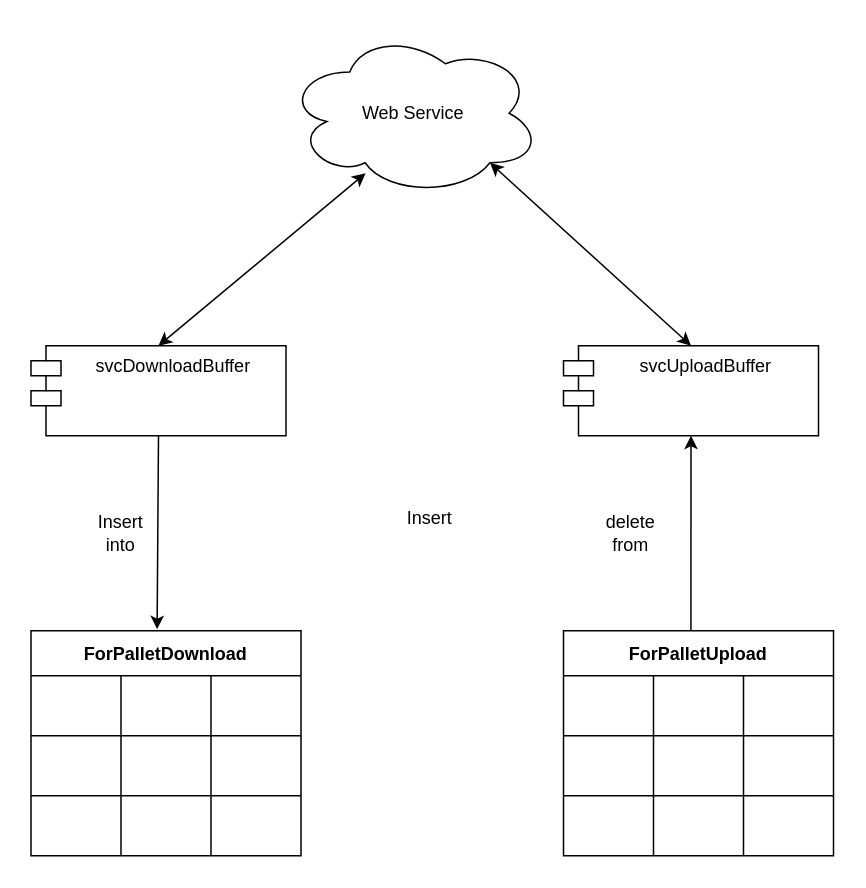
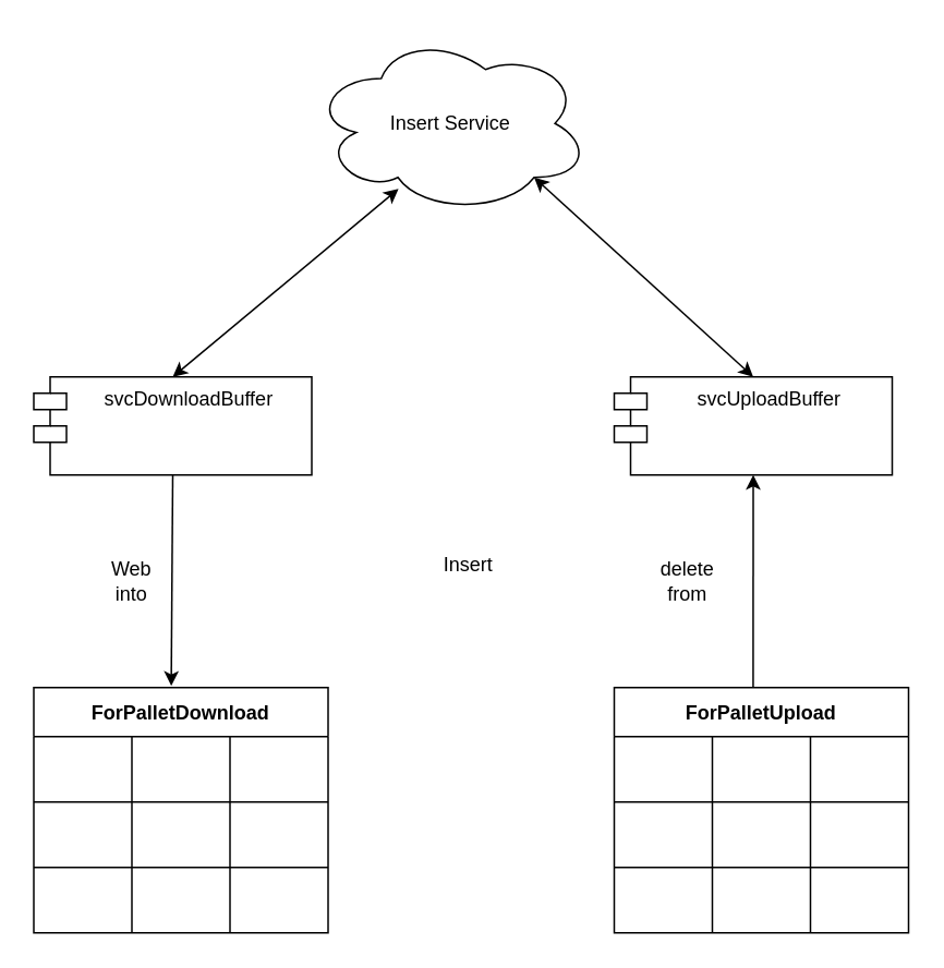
- <mxCell id="2" value="Web Service" style="ellipse;shape=cloud;whiteSpace=wrap;html=1;" vertex="1" parent="1"><mxGeometry x="190" y="20" width="170" height="110" as="geometry" /></mxCell>
+ <mxCell id="2" value="Insert Service" style="ellipse;shape=cloud;whiteSpace=wrap;html=1;" vertex="1" parent="1"><mxGeometry x="190" y="20" width="170" height="110" as="geometry" /></mxCell>
- <mxCell id="37" value="Insert into" style="text;html=1;strokeColor=none;fillColor=none;align=center;verticalAlign=middle;whiteSpace=wrap;rounded=0;" vertex="1" parent="1"><mxGeometry x="60" y="340" width="40" height="30" as="geometry" /></mxCell>
+ <mxCell id="37" value="Web into" style="text;html=1;strokeColor=none;fillColor=none;align=center;verticalAlign=middle;whiteSpace=wrap;rounded=0;" vertex="1" parent="1"><mxGeometry x="60" y="340" width="40" height="30" as="geometry" /></mxCell>
